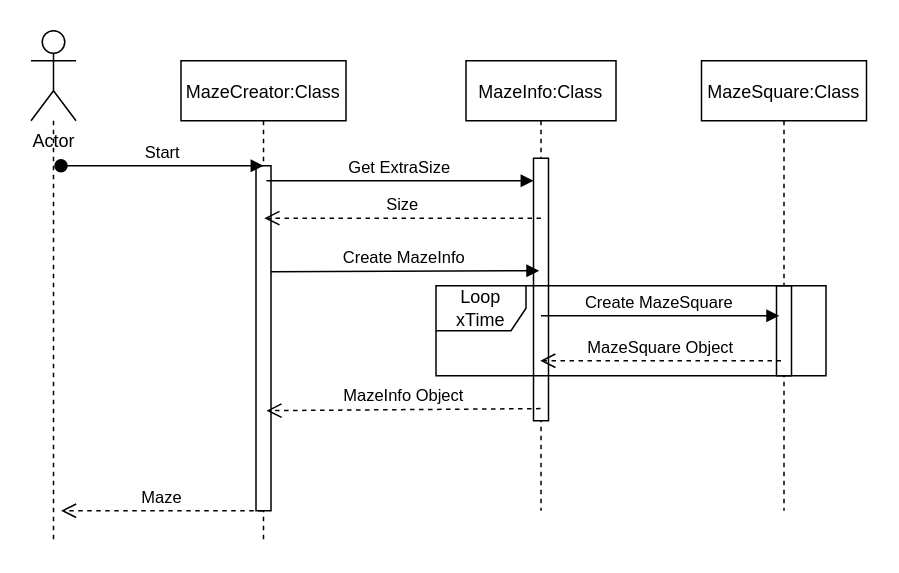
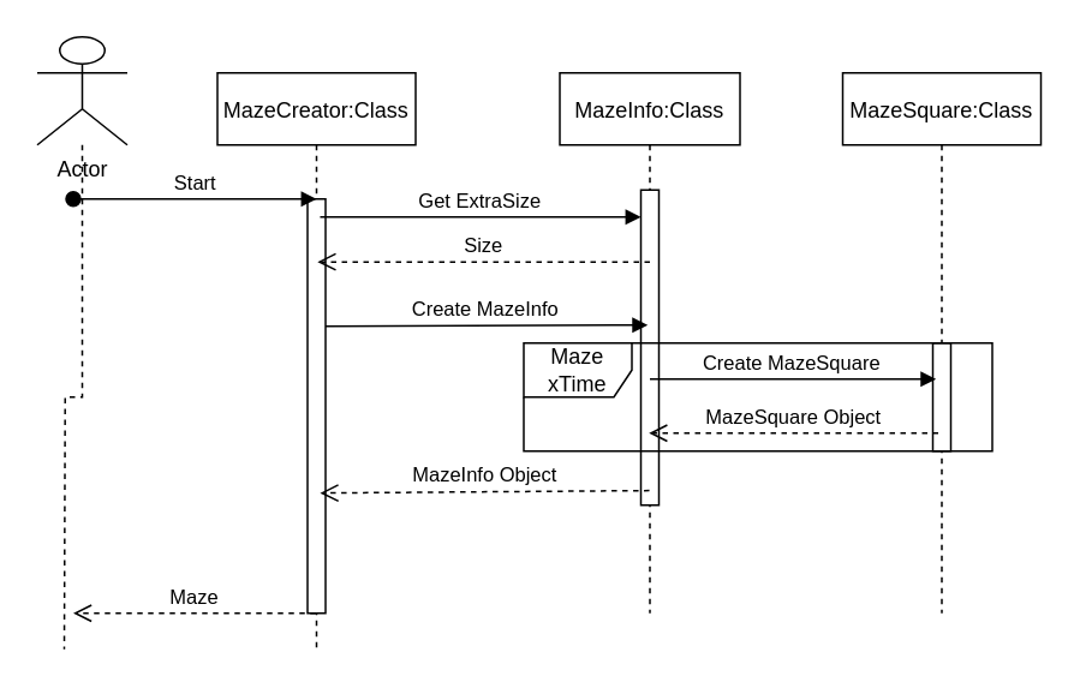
- <mxCell id="17" value="Actor" style="shape=umlActor;verticalLabelPosition=bottom;verticalAlign=top;html=1;" vertex="1" parent="1"><mxGeometry x="20" y="20" width="30" height="60" as="geometry" /></mxCell>
+ <mxCell id="17" value="Actor" style="shape=umlActor;verticalLabelPosition=bottom;verticalAlign=top;html=1;" vertex="1" parent="1"><mxGeometry x="20" y="20" width="50" height="60" as="geometry" /></mxCell>
- <mxCell id="13" value="Loop xTime" style="shape=umlFrame;whiteSpace=wrap;html=1;" vertex="1" parent="1"><mxGeometry x="290" y="190" width="260" height="60" as="geometry" /></mxCell>
+ <mxCell id="13" value="Maze xTime" style="shape=umlFrame;whiteSpace=wrap;html=1;" vertex="1" parent="1"><mxGeometry x="290" y="190" width="260" height="60" as="geometry" /></mxCell>
